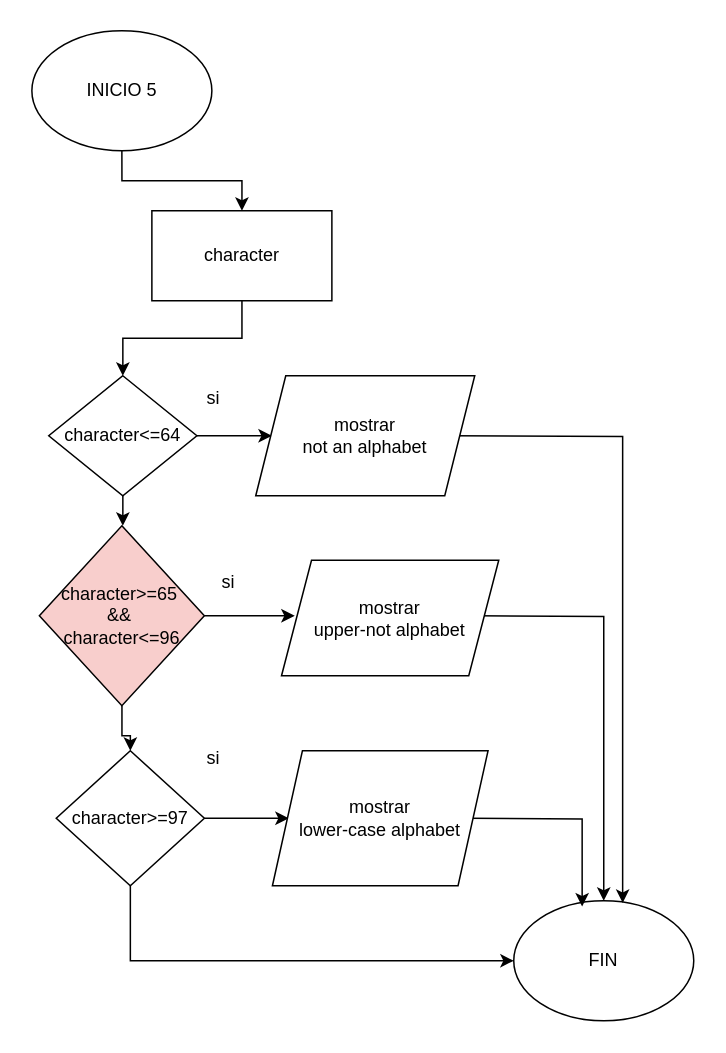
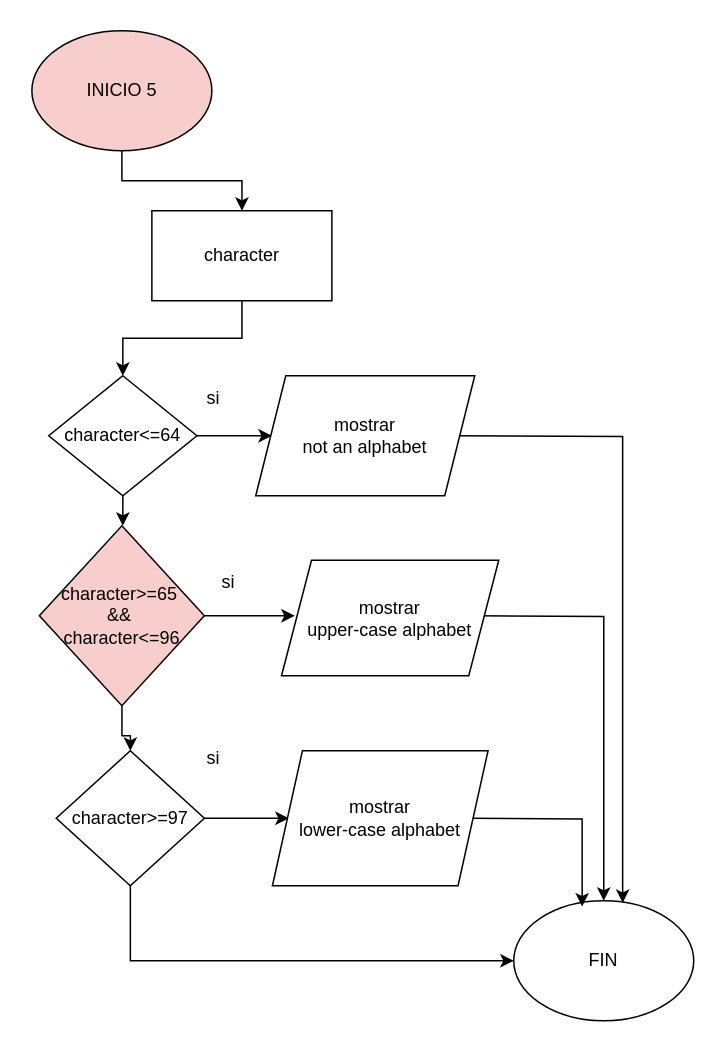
- <mxCell id="3" value="INICIO 5" style="ellipse;whiteSpace=wrap;html=1;" vertex="1" parent="1"><mxGeometry x="20.75" y="20" width="120" height="80" as="geometry" /></mxCell>
+ <mxCell id="3" value="INICIO 5" style="ellipse;whiteSpace=wrap;html=1;fillColor=#f8cecc;" vertex="1" parent="1"><mxGeometry x="20.75" y="20" width="120" height="80" as="geometry" /></mxCell>
- <mxCell id="23" value="mostrar&lt;div&gt;upper-not alphabet&lt;br&gt;&lt;/div&gt;" style="shape=parallelogram;perimeter=parallelogramPerimeter;whiteSpace=wrap;html=1;fixedSize=1;" vertex="1" parent="1"><mxGeometry x="187.18" y="373" width="144.82" height="77" as="geometry" /></mxCell>
+ <mxCell id="23" value="mostrar&lt;div&gt;upper-case alphabet&lt;br&gt;&lt;/div&gt;" style="shape=parallelogram;perimeter=parallelogramPerimeter;whiteSpace=wrap;html=1;fixedSize=1;" vertex="1" parent="1"><mxGeometry x="187.18" y="373" width="144.82" height="77" as="geometry" /></mxCell>
